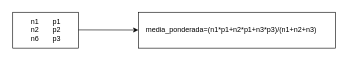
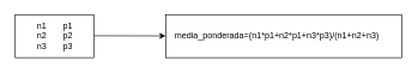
- <mxCell id="3" value="n1&amp;nbsp; &amp;nbsp; &amp;nbsp; &amp;nbsp;p1&lt;br&gt;n2&amp;nbsp; &amp;nbsp; &amp;nbsp; &amp;nbsp;p2&lt;br&gt;n6&amp;nbsp; &amp;nbsp; &amp;nbsp; &amp;nbsp;p3" style="text;html=1;align=center;verticalAlign=middle;resizable=0;points=[];autosize=1;strokeColor=none;fillColor=none;" vertex="1" parent="1"><mxGeometry x="40" y="20" width="70" height="60" as="geometry" /></mxCell>
+ <mxCell id="3" value="n1&amp;nbsp; &amp;nbsp; &amp;nbsp; &amp;nbsp;p1&lt;br&gt;n2&amp;nbsp; &amp;nbsp; &amp;nbsp; &amp;nbsp;p2&lt;br&gt;n3&amp;nbsp; &amp;nbsp; &amp;nbsp; &amp;nbsp;p3" style="text;html=1;align=center;verticalAlign=middle;resizable=0;points=[];autosize=1;strokeColor=none;fillColor=none;" vertex="1" parent="1"><mxGeometry x="40" y="20" width="70" height="60" as="geometry" /></mxCell>
